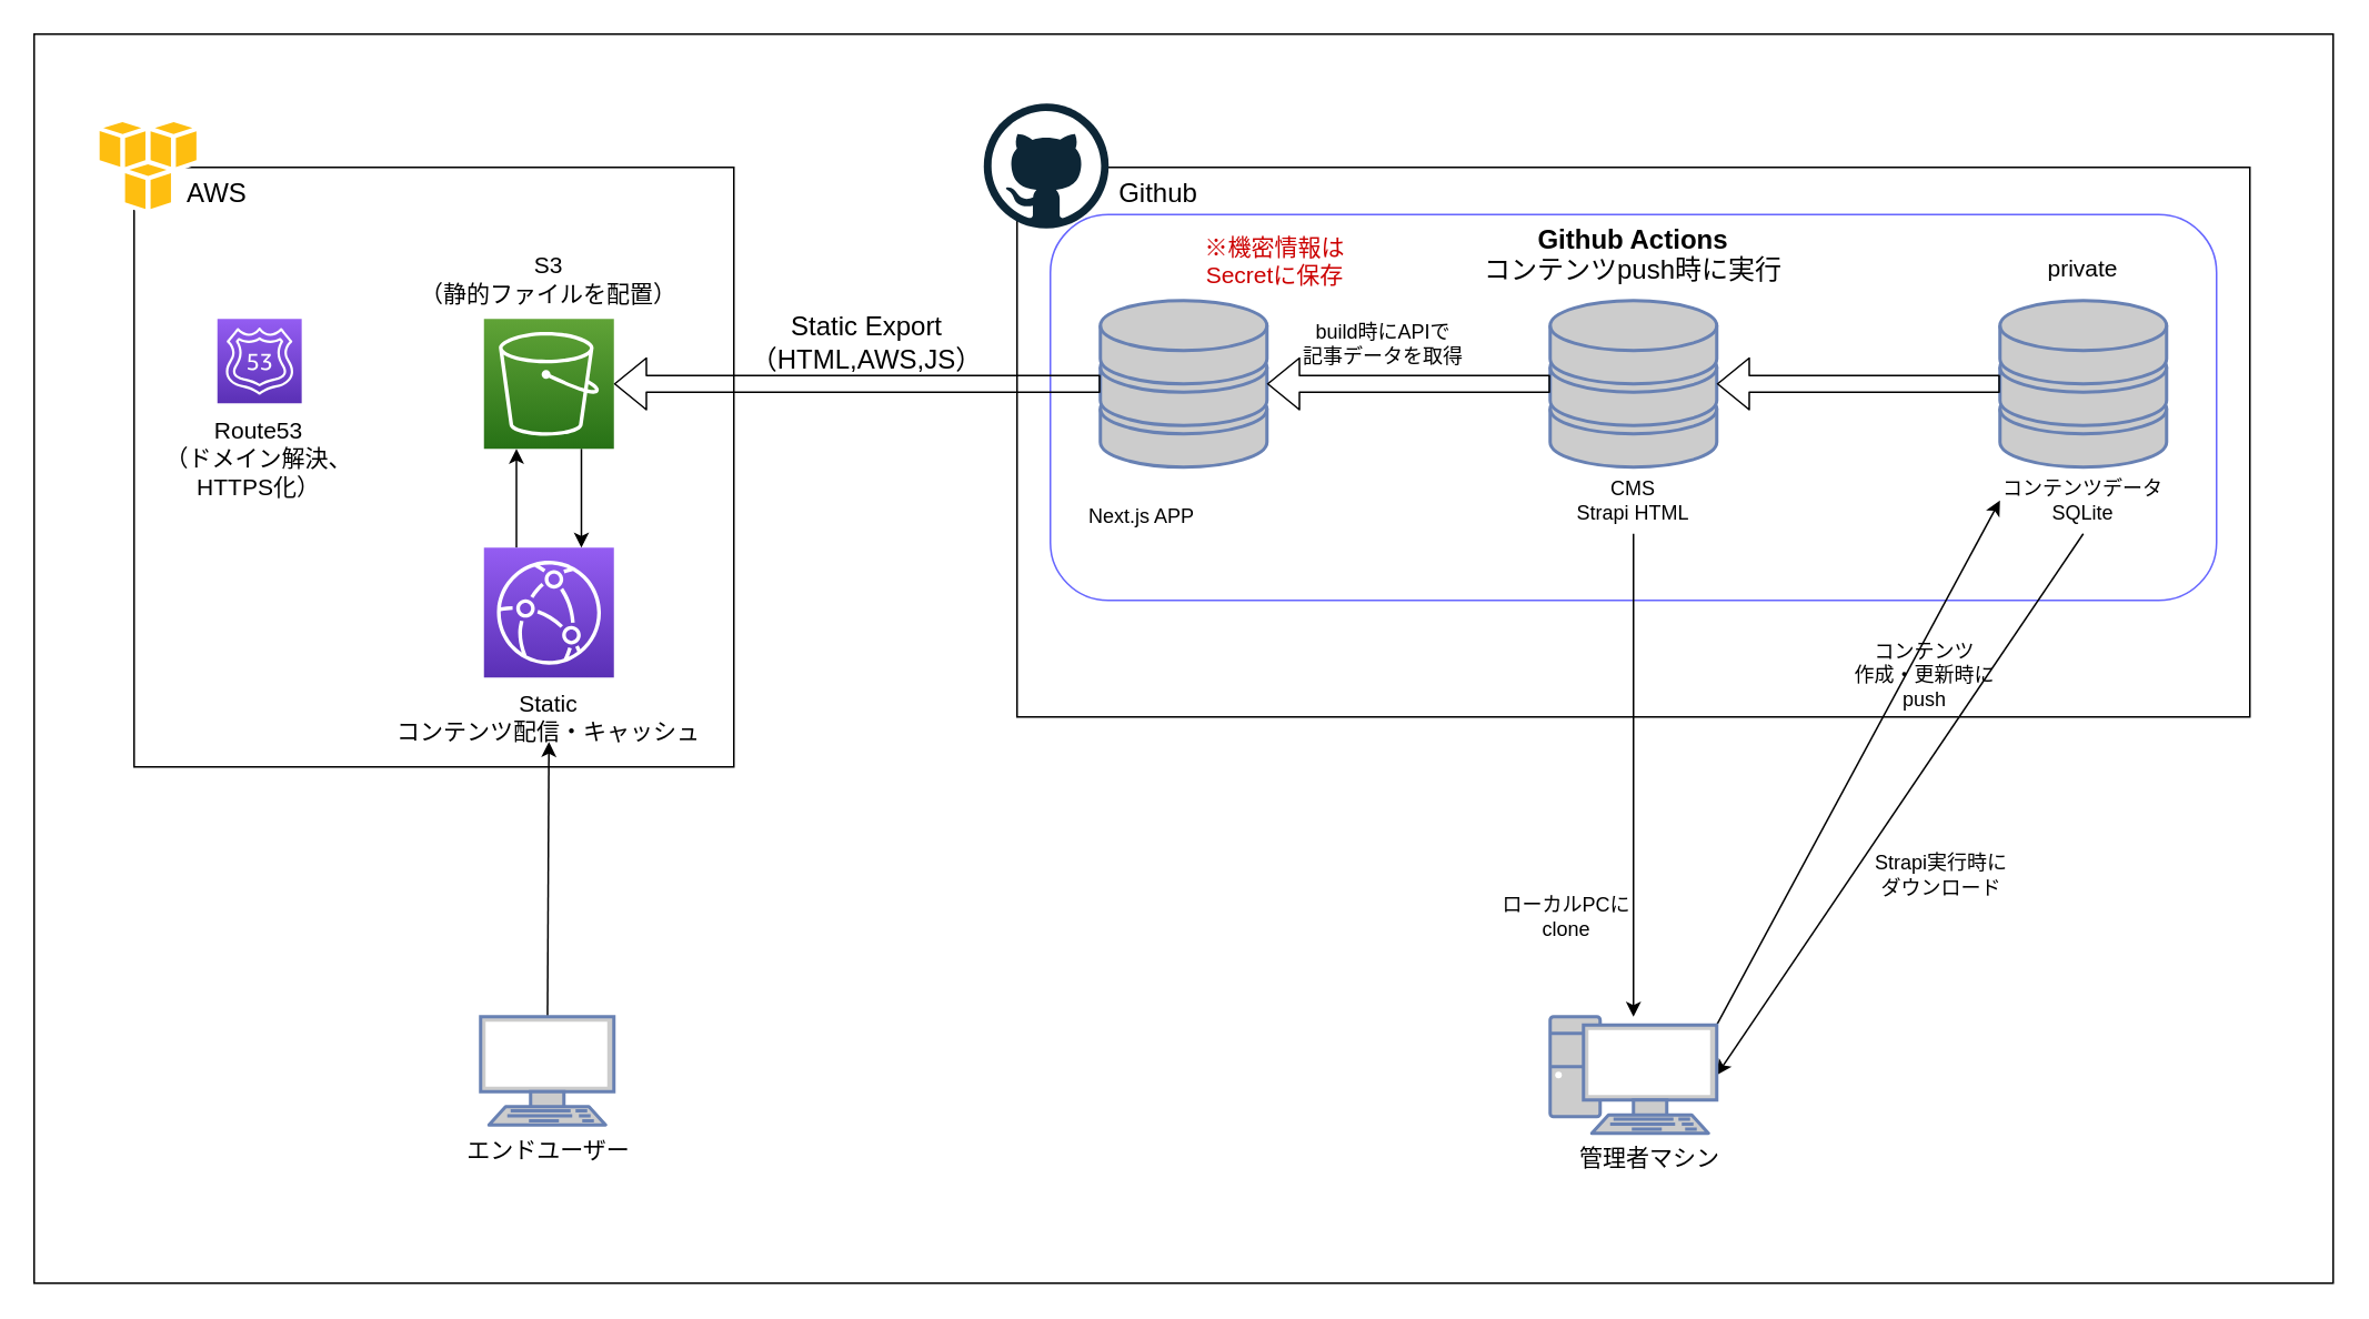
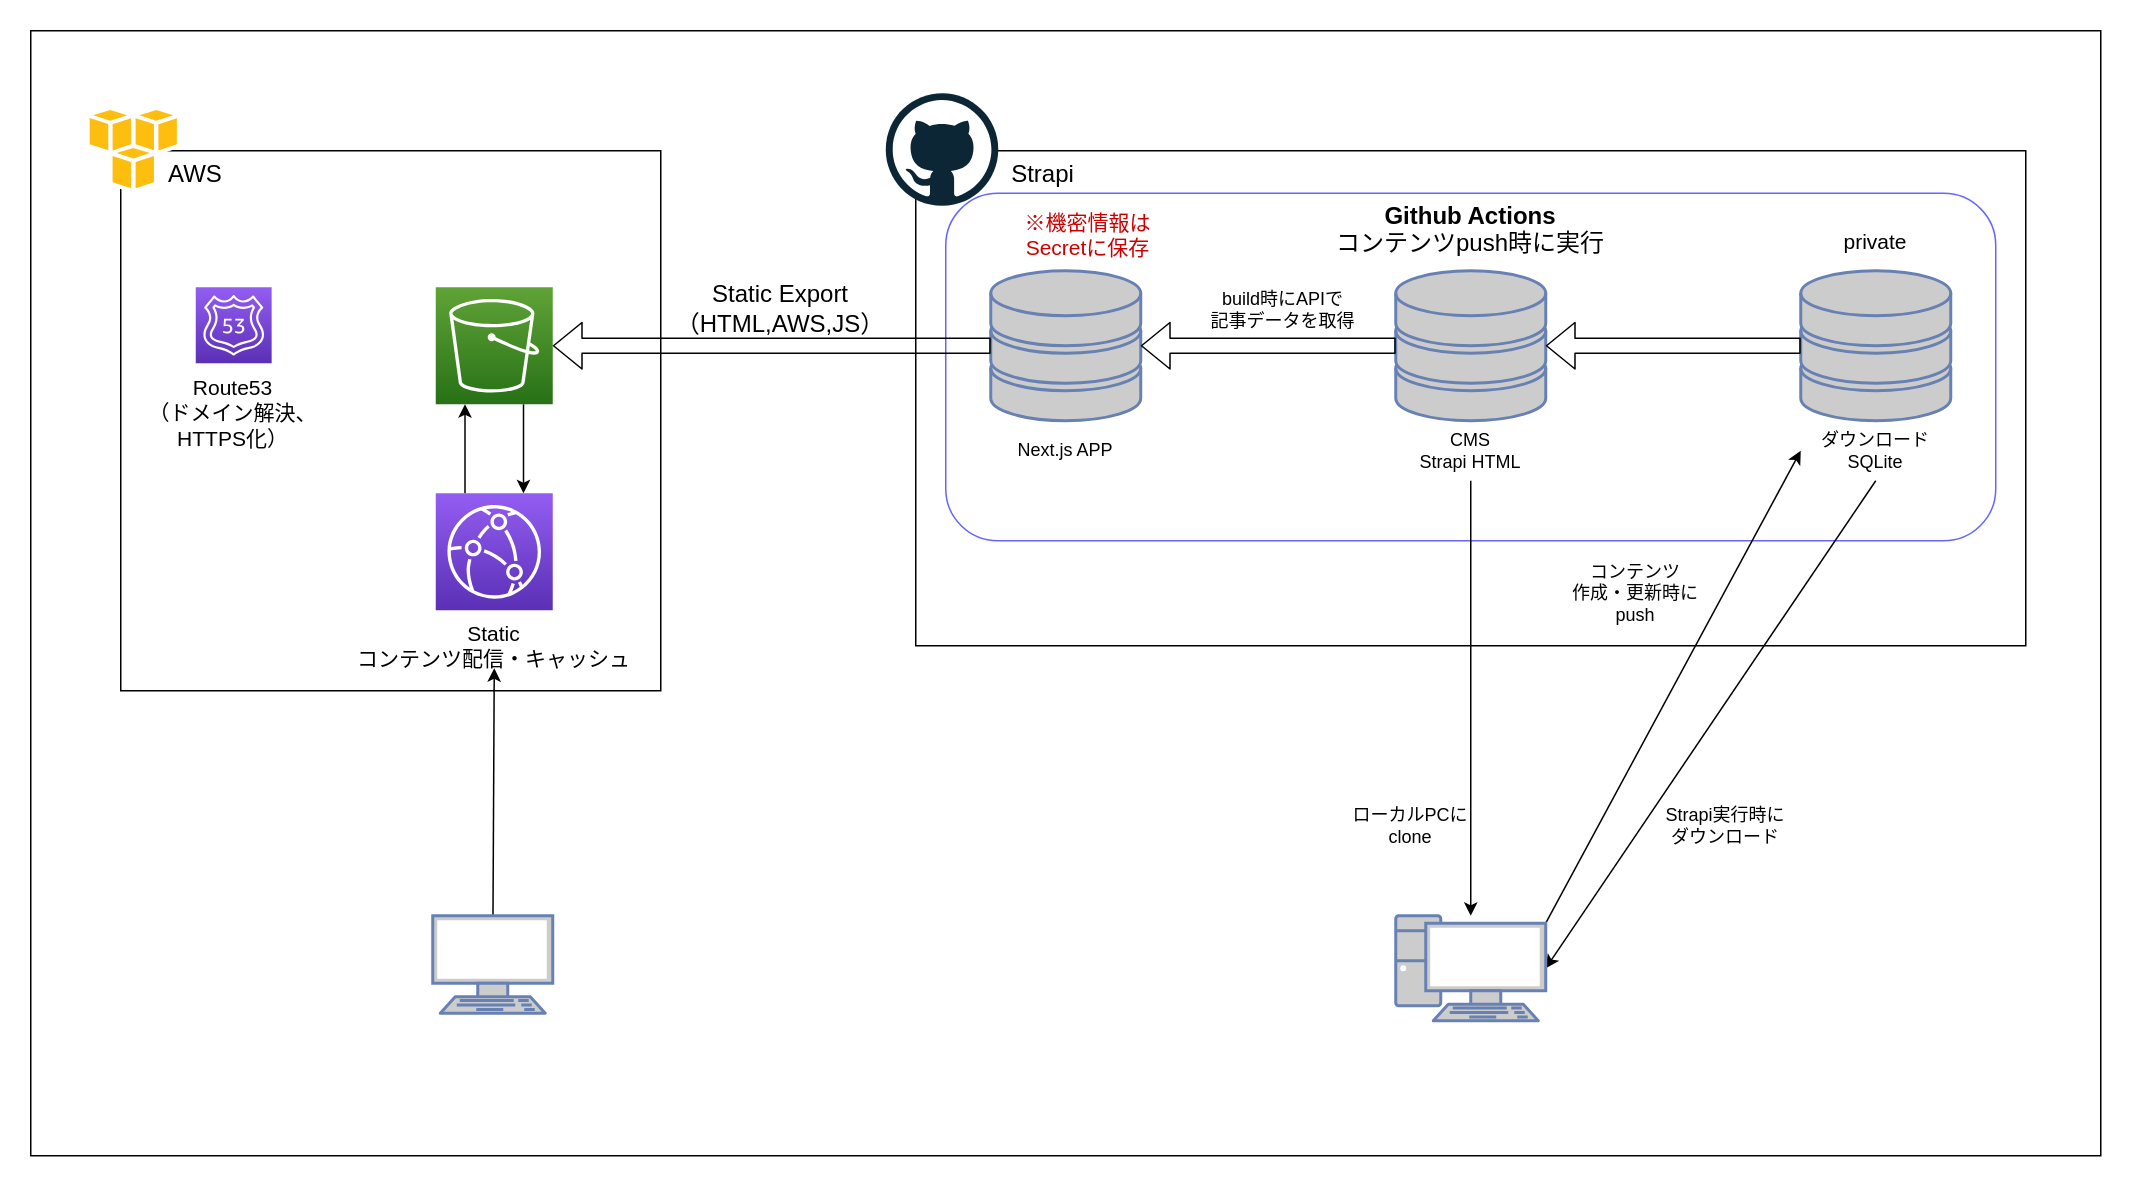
- <mxCell id="34" value="Github" style="text;html=1;strokeColor=none;fillColor=none;align=center;verticalAlign=middle;whiteSpace=wrap;rounded=0;fontSize=16;" vertex="1" parent="1"><mxGeometry x="665" y="100" width="60" height="30" as="geometry" /></mxCell>
+ <mxCell id="34" value="Strapi" style="text;html=1;strokeColor=none;fillColor=none;align=center;verticalAlign=middle;whiteSpace=wrap;rounded=0;fontSize=16;" vertex="1" parent="1"><mxGeometry x="665" y="100" width="60" height="30" as="geometry" /></mxCell>
- <mxCell id="43" value="※機密情報はSecretに保存" style="text;html=1;strokeColor=none;fillColor=none;align=center;verticalAlign=middle;whiteSpace=wrap;rounded=0;fontSize=14;fontColor=#CC0000;" vertex="1" parent="1"><mxGeometry x="710" y="146" width="110" height="20" as="geometry" /></mxCell>
+ <mxCell id="43" value="※機密情報はSecretに保存" style="text;html=1;strokeColor=none;fillColor=none;align=center;verticalAlign=middle;whiteSpace=wrap;rounded=0;fontSize=14;fontColor=#CC0000;" vertex="1" parent="1"><mxGeometry x="670" y="146" width="110" height="20" as="geometry" /></mxCell>
- <mxCell id="29" value="S3&lt;br style=&quot;font-size: 14px;&quot;&gt;（静的ファイルを配置）" style="text;html=1;strokeColor=none;fillColor=none;align=center;verticalAlign=middle;whiteSpace=wrap;rounded=0;fontSize=14;" vertex="1" parent="1"><mxGeometry x="228" y="152" width="202" height="30" as="geometry" /></mxCell>
- <mxCell id="36" value="build時にAPIで&lt;br&gt;記事データを取得" style="text;html=1;strokeColor=none;fillColor=none;align=center;verticalAlign=middle;whiteSpace=wrap;rounded=0;fontSize=12;" vertex="1" parent="1"><mxGeometry x="775" y="191" width="110" height="30" as="geometry" /></mxCell>
+ <mxCell id="36" value="build時にAPIで&lt;br&gt;記事データを取得" style="text;html=1;strokeColor=none;fillColor=none;align=center;verticalAlign=middle;whiteSpace=wrap;rounded=0;fontSize=12;" vertex="1" parent="1"><mxGeometry x="800" y="191" width="110" height="30" as="geometry" /></mxCell>
- <mxCell id="13" value="コンテンツデータ&lt;br&gt;SQLite" style="text;html=1;strokeColor=none;fillColor=none;align=center;verticalAlign=middle;whiteSpace=wrap;rounded=0;" vertex="1" parent="1"><mxGeometry x="1200" y="280" width="100" height="40" as="geometry" /></mxCell>
+ <mxCell id="13" value="ダウンロード&lt;br&gt;SQLite" style="text;html=1;strokeColor=none;fillColor=none;align=center;verticalAlign=middle;whiteSpace=wrap;rounded=0;" vertex="1" parent="1"><mxGeometry x="1200" y="280" width="100" height="40" as="geometry" /></mxCell>
- <mxCell id="7" value="Next.js APP" style="text;html=1;strokeColor=none;fillColor=none;align=center;verticalAlign=middle;whiteSpace=wrap;rounded=0;" vertex="1" parent="1"><mxGeometry x="635" y="290" width="100" height="40" as="geometry" /></mxCell>
+ <mxCell id="7" value="Next.js APP" style="text;html=1;strokeColor=none;fillColor=none;align=center;verticalAlign=middle;whiteSpace=wrap;rounded=0;" vertex="1" parent="1"><mxGeometry x="660" y="280" width="100" height="40" as="geometry" /></mxCell>
- <mxCell id="17" value="コンテンツ&lt;br&gt;作成・更新時にpush" style="text;html=1;strokeColor=none;fillColor=none;align=center;verticalAlign=middle;whiteSpace=wrap;rounded=0;" vertex="1" parent="1"><mxGeometry x="1105" y="385" width="100" height="40" as="geometry" /></mxCell>
+ <mxCell id="17" value="コンテンツ&lt;br&gt;作成・更新時にpush" style="text;html=1;strokeColor=none;fillColor=none;align=center;verticalAlign=middle;whiteSpace=wrap;rounded=0;" vertex="1" parent="1"><mxGeometry x="1040" y="375" width="100" height="40" as="geometry" /></mxCell>
- <mxCell id="16" value="Strapi実行時に&lt;br&gt;ダウンロード" style="text;html=1;strokeColor=none;fillColor=none;align=center;verticalAlign=middle;whiteSpace=wrap;rounded=0;" vertex="1" parent="1"><mxGeometry x="1115" y="505" width="100" height="40" as="geometry" /></mxCell>
+ <mxCell id="16" value="Strapi実行時に&lt;br&gt;ダウンロード" style="text;html=1;strokeColor=none;fillColor=none;align=center;verticalAlign=middle;whiteSpace=wrap;rounded=0;" vertex="1" parent="1"><mxGeometry x="1100" y="530" width="100" height="40" as="geometry" /></mxCell>
- <mxCell id="38" value="エンドユーザー" style="text;html=1;strokeColor=none;fillColor=none;align=center;verticalAlign=middle;whiteSpace=wrap;rounded=0;fontSize=14;" vertex="1" parent="1"><mxGeometry x="269" y="675" width="120" height="30" as="geometry" /></mxCell>
- <mxCell id="37" value="管理者マシン" style="text;html=1;strokeColor=none;fillColor=none;align=center;verticalAlign=middle;whiteSpace=wrap;rounded=0;fontSize=14;" vertex="1" parent="1"><mxGeometry x="935" y="680" width="110" height="30" as="geometry" /></mxCell>
